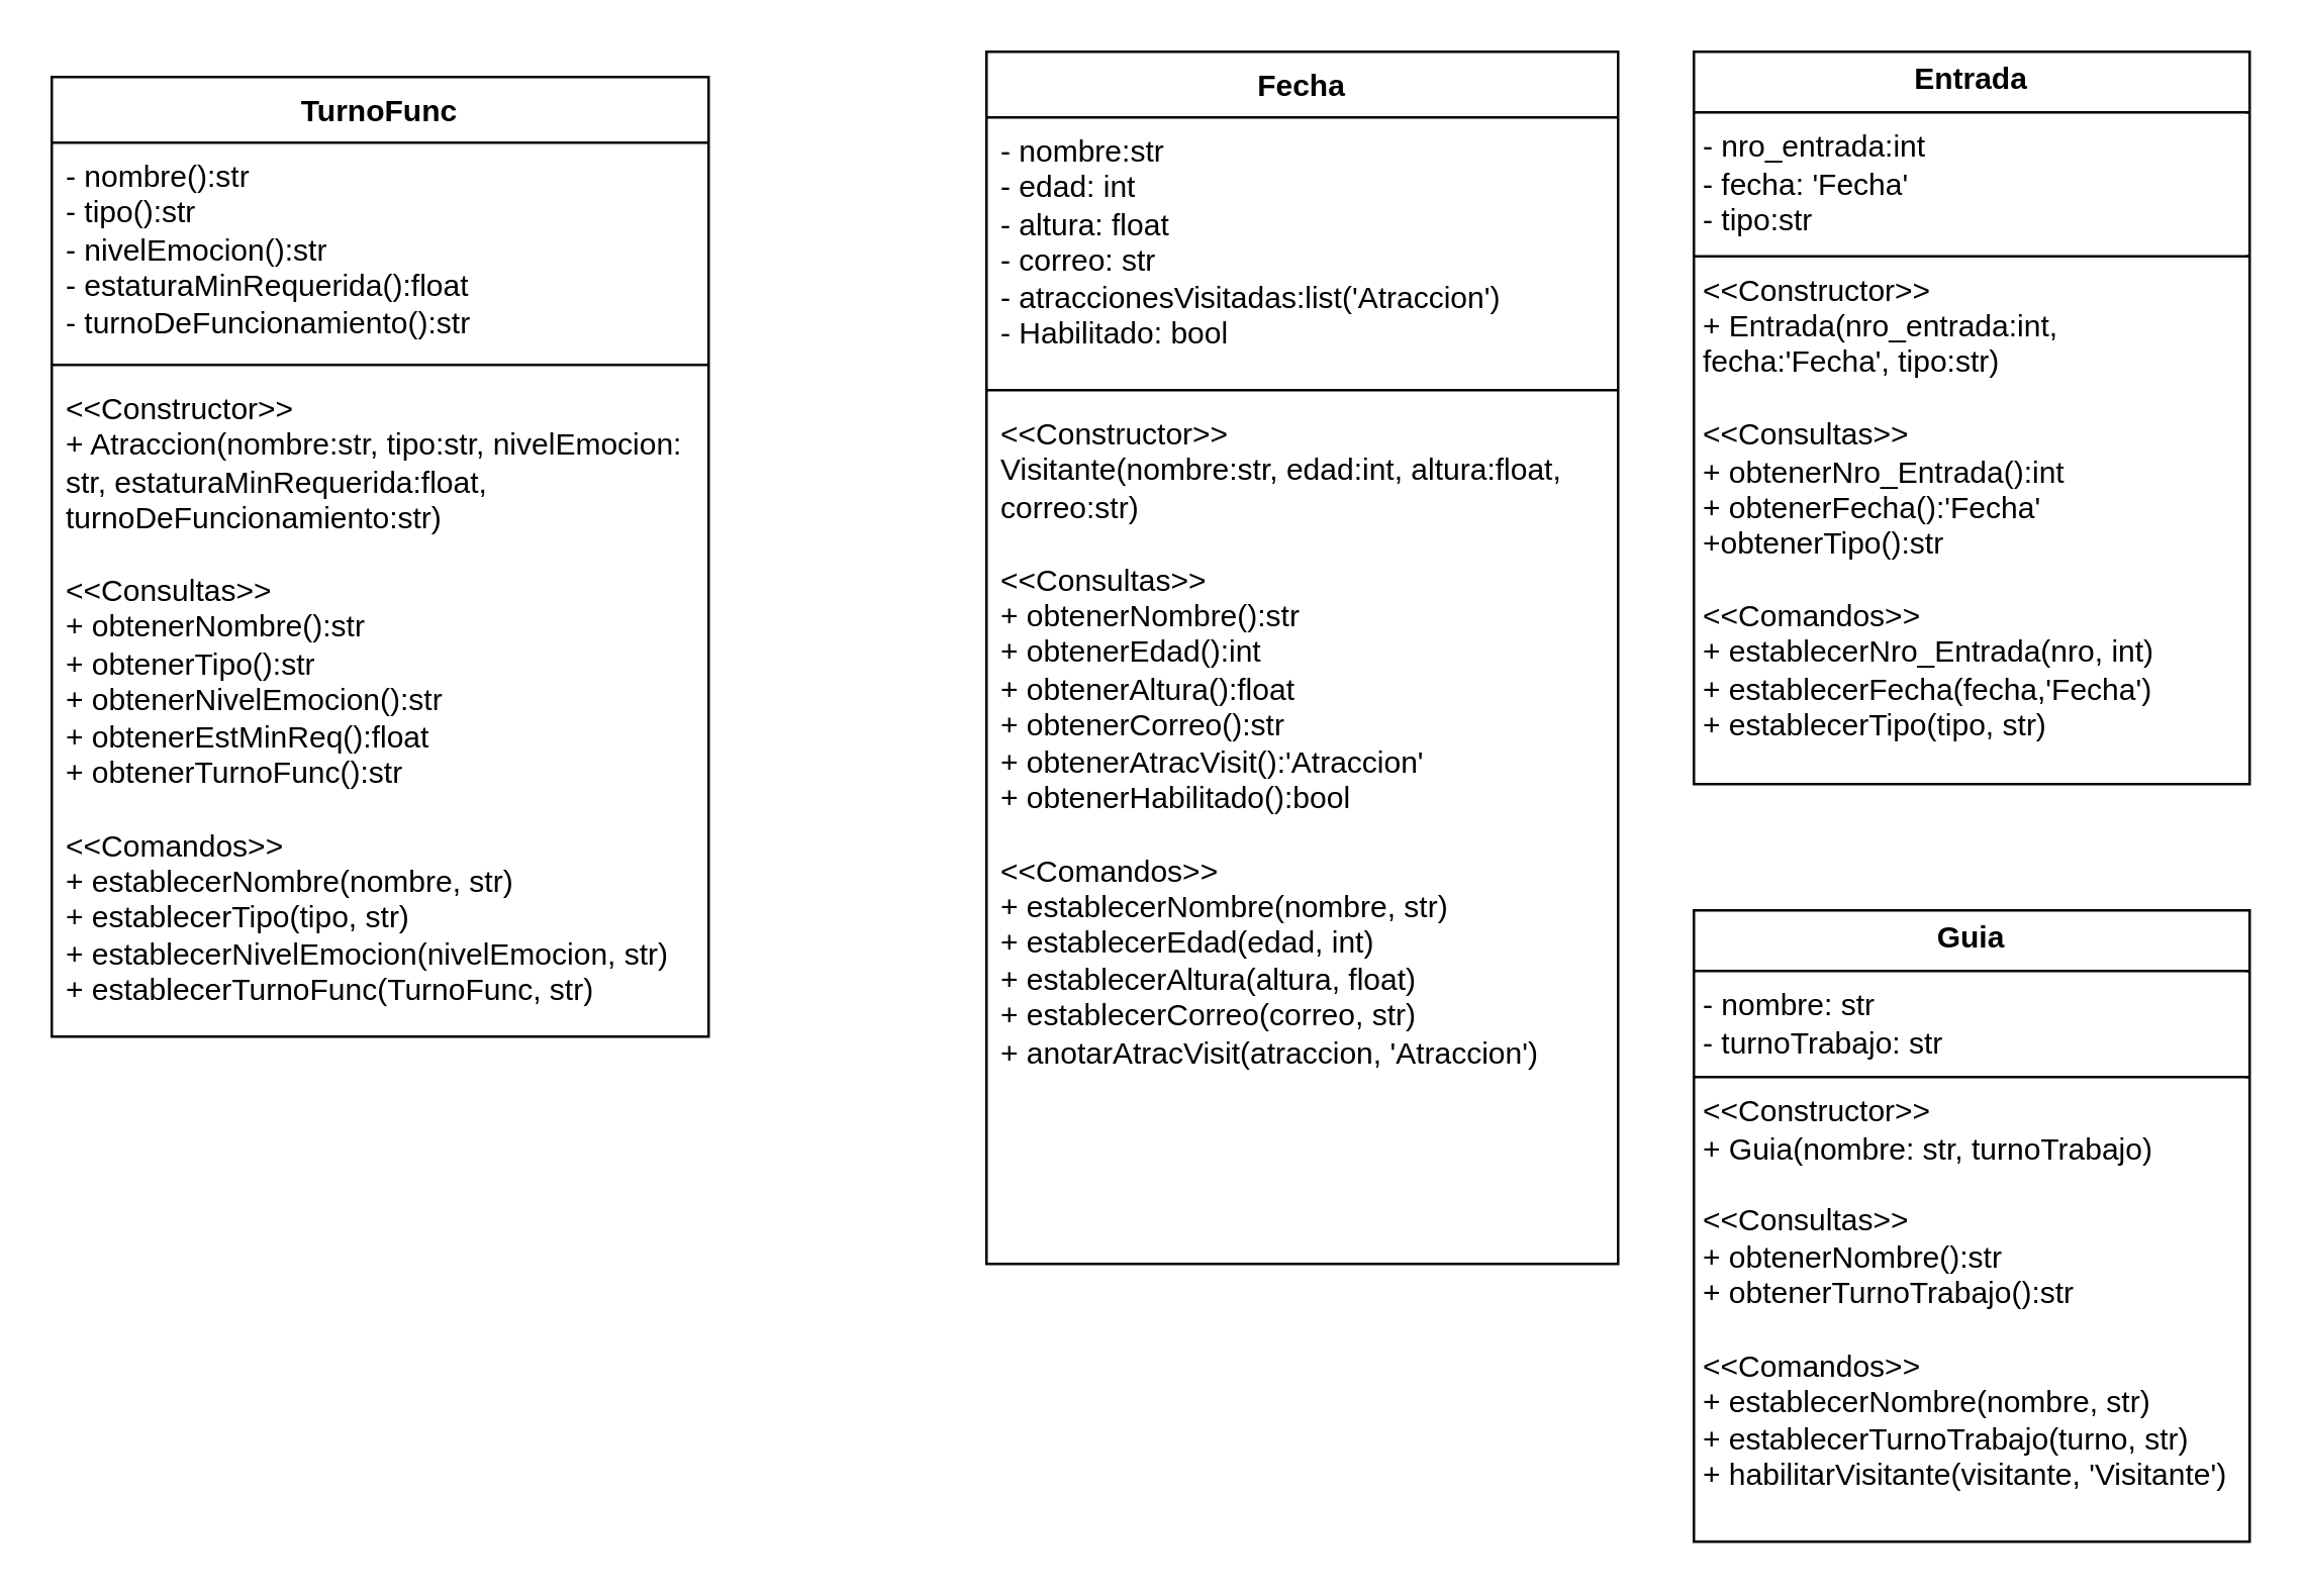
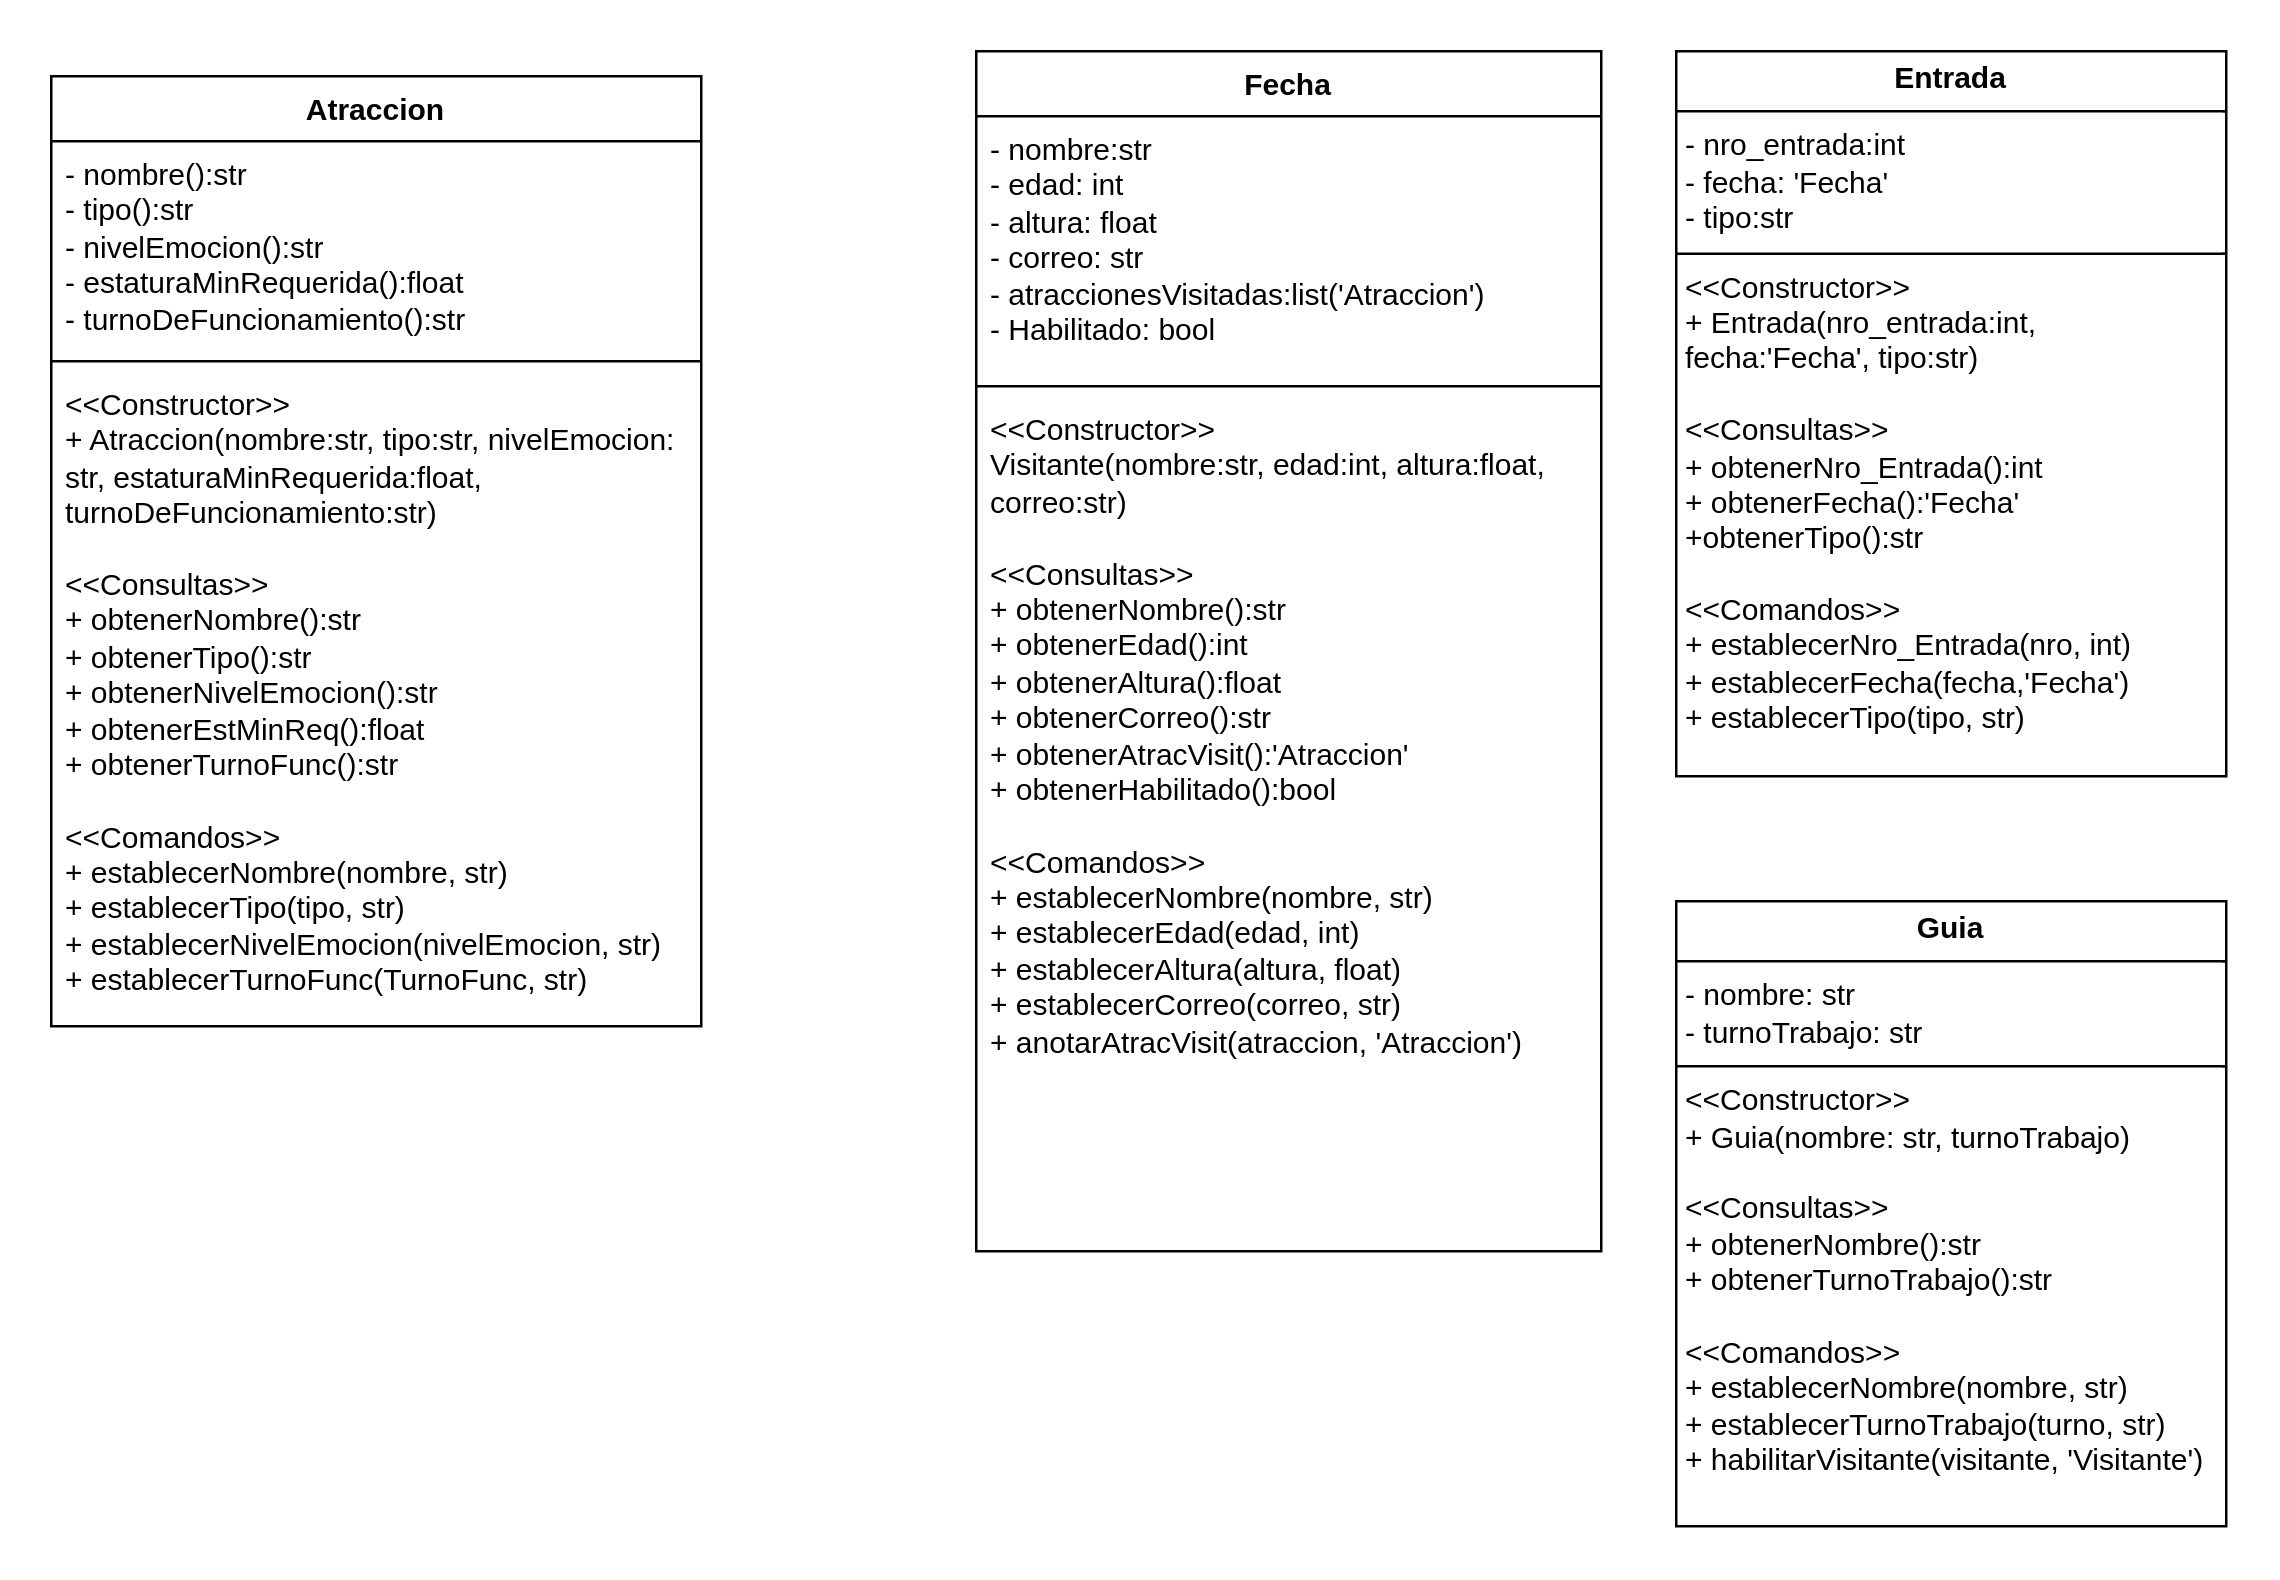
- <mxCell id="4" value="TurnoFunc" style="swimlane;fontStyle=1;align=center;verticalAlign=top;childLayout=stackLayout;horizontal=1;startSize=26;horizontalStack=0;resizeParent=1;resizeParentMax=0;resizeLast=0;collapsible=1;marginBottom=0;whiteSpace=wrap;html=1;" parent="1" vertex="1"><mxGeometry x="20" y="30" width="260" height="380" as="geometry" /></mxCell>
+ <mxCell id="4" value="Atraccion" style="swimlane;fontStyle=1;align=center;verticalAlign=top;childLayout=stackLayout;horizontal=1;startSize=26;horizontalStack=0;resizeParent=1;resizeParentMax=0;resizeLast=0;collapsible=1;marginBottom=0;whiteSpace=wrap;html=1;" parent="1" vertex="1"><mxGeometry x="20" y="30" width="260" height="380" as="geometry" /></mxCell>
